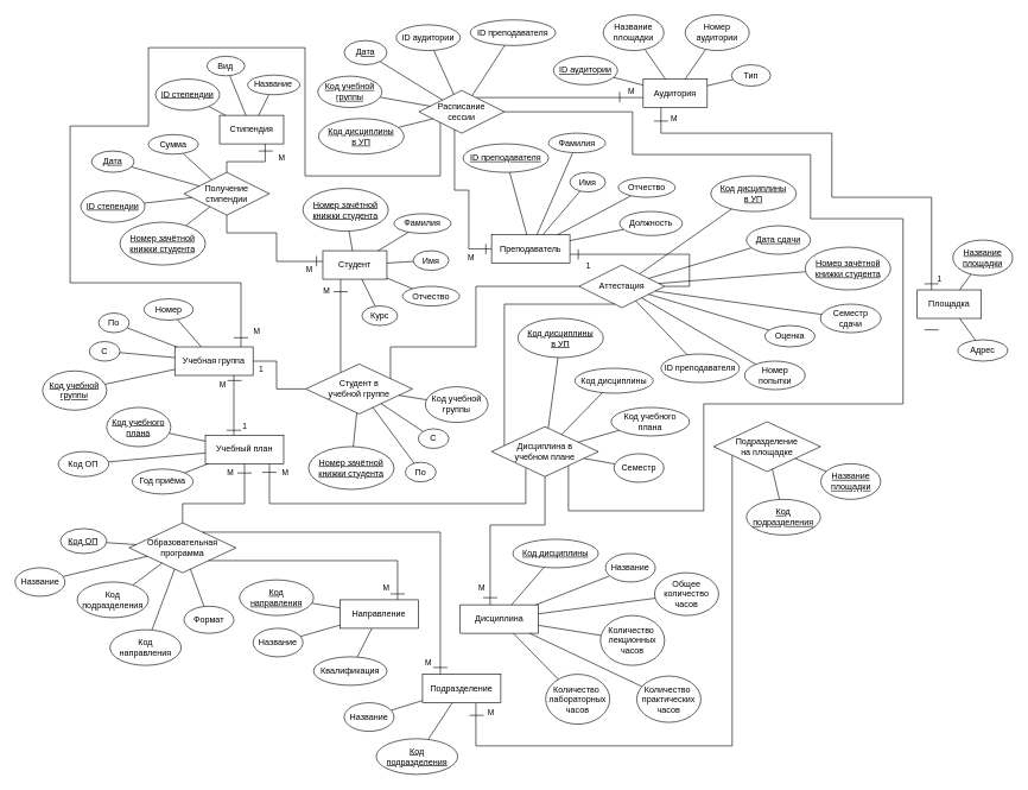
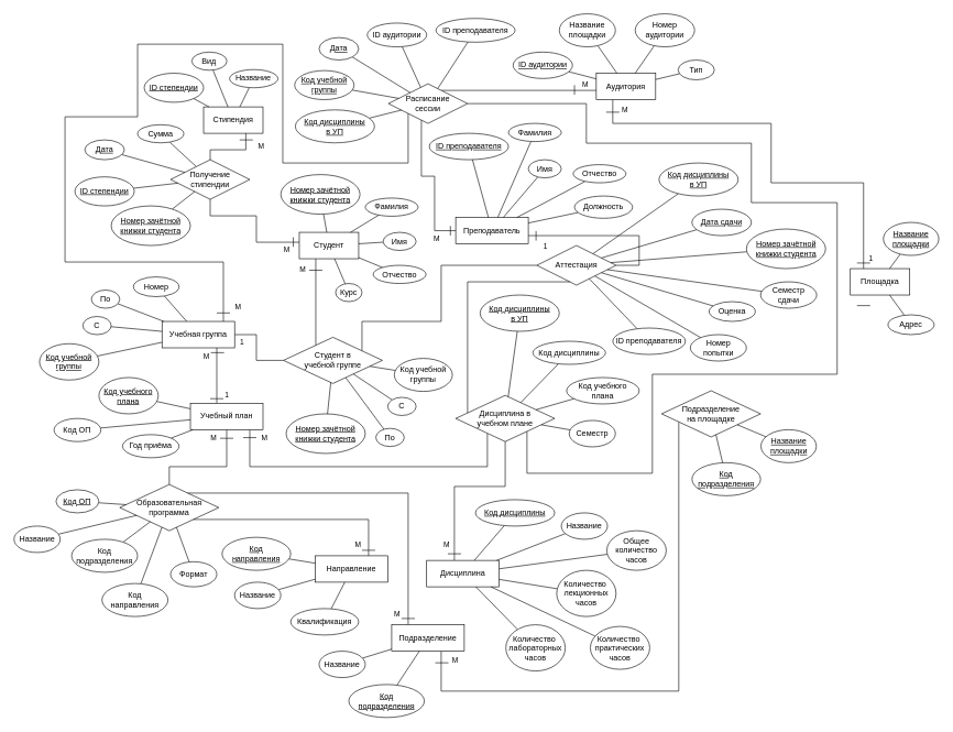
- <mxCell id="115" value="Курс" style="ellipse;whiteSpace=wrap;html=1;align=center;" vertex="1" parent="1"><mxGeometry x="508" y="428.5" width="50" height="27.5" as="geometry" /></mxCell>
+ <mxCell id="115" value="Курс" style="ellipse;whiteSpace=wrap;html=1;align=center;" vertex="1" parent="1"><mxGeometry x="508" y="428.5" width="40" height="27.5" as="geometry" /></mxCell>
